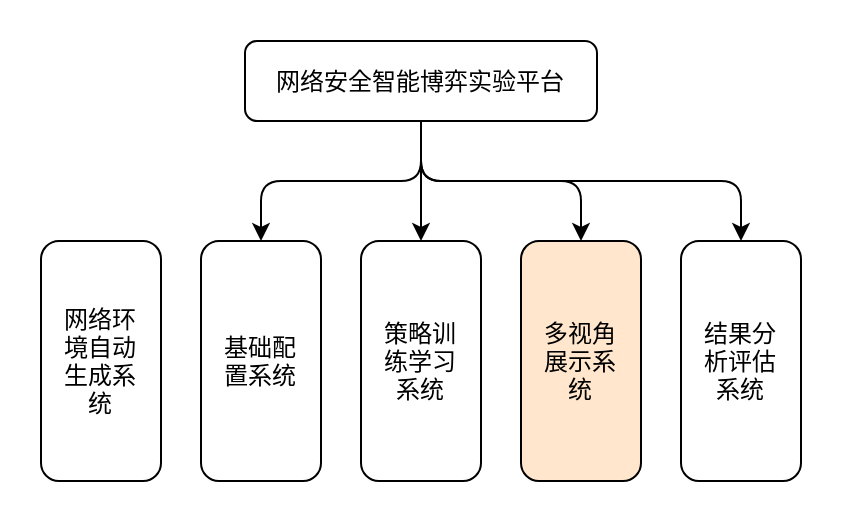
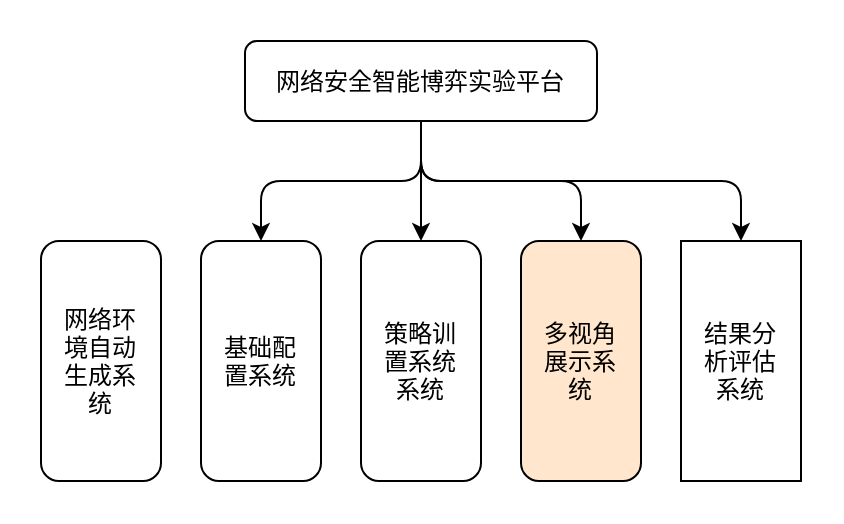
- <mxCell id="5" value="策略训&#10;练学习&#10;系统" style="rounded=1;" vertex="1" parent="1"><mxGeometry x="180" y="120" width="60" height="120" as="geometry" /></mxCell>
+ <mxCell id="5" value="策略训&#10;置系统&#10;系统" style="rounded=1;" vertex="1" parent="1"><mxGeometry x="180" y="120" width="60" height="120" as="geometry" /></mxCell>
- <mxCell id="7" value="结果分&#10;析评估&#10;系统" style="rounded=1;" vertex="1" parent="1"><mxGeometry x="340" y="120" width="60" height="120" as="geometry" /></mxCell>
+ <mxCell id="7" value="结果分&#10;析评估&#10;系统" style="rounded=0;" vertex="1" parent="1"><mxGeometry x="340" y="120" width="60" height="120" as="geometry" /></mxCell>
